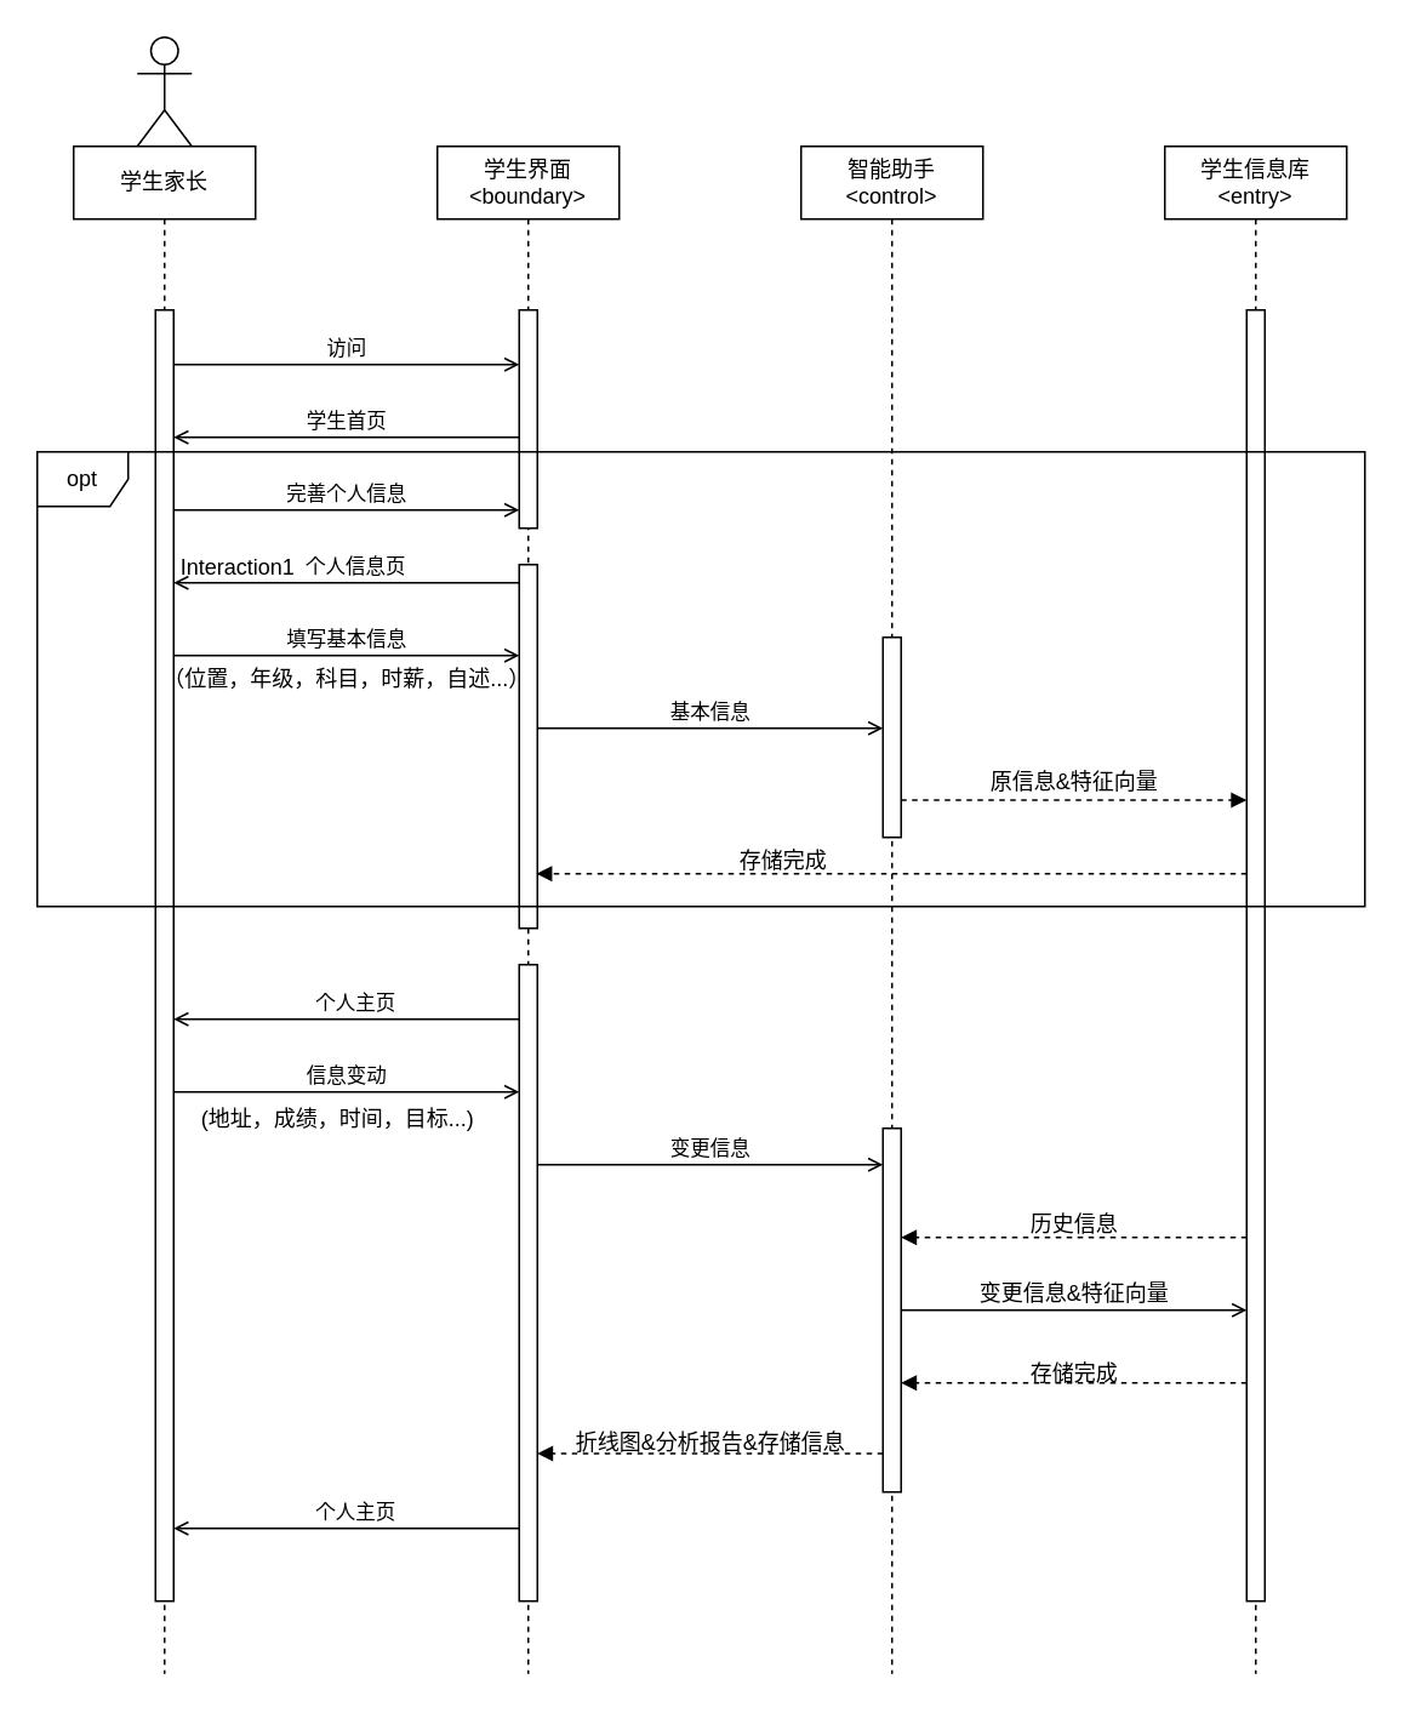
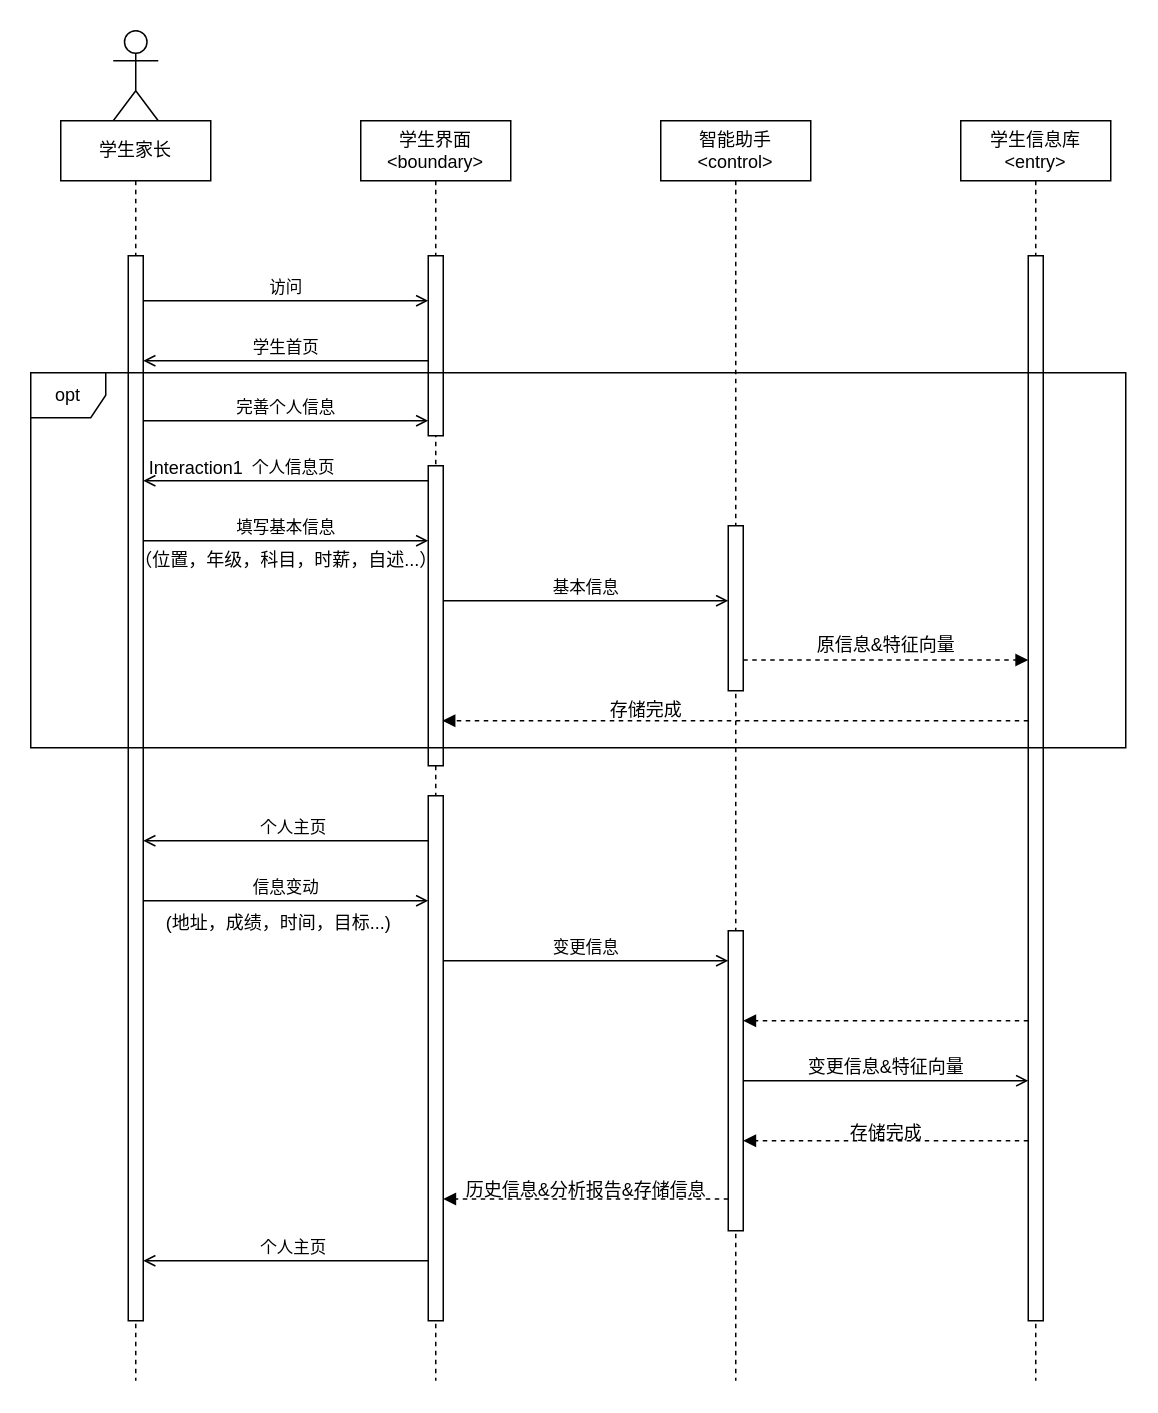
- <mxCell id="29" value="历史信息" style="text;html=1;align=center;verticalAlign=middle;resizable=0;points=[];autosize=1;strokeColor=none;fillColor=none;" vertex="1" parent="1"><mxGeometry x="555" y="658" width="70" height="30" as="geometry" /></mxCell>
- <mxCell id="35" value="折线图&amp;amp;分析报告&amp;amp;存储信息" style="text;html=1;align=center;verticalAlign=middle;resizable=0;points=[];autosize=1;strokeColor=none;fillColor=none;" vertex="1" parent="1"><mxGeometry x="305" y="778" width="170" height="30" as="geometry" /></mxCell>
+ <mxCell id="35" value="历史信息&amp;amp;分析报告&amp;amp;存储信息" style="text;html=1;align=center;verticalAlign=middle;resizable=0;points=[];autosize=1;strokeColor=none;fillColor=none;" vertex="1" parent="1"><mxGeometry x="305" y="778" width="170" height="30" as="geometry" /></mxCell>
